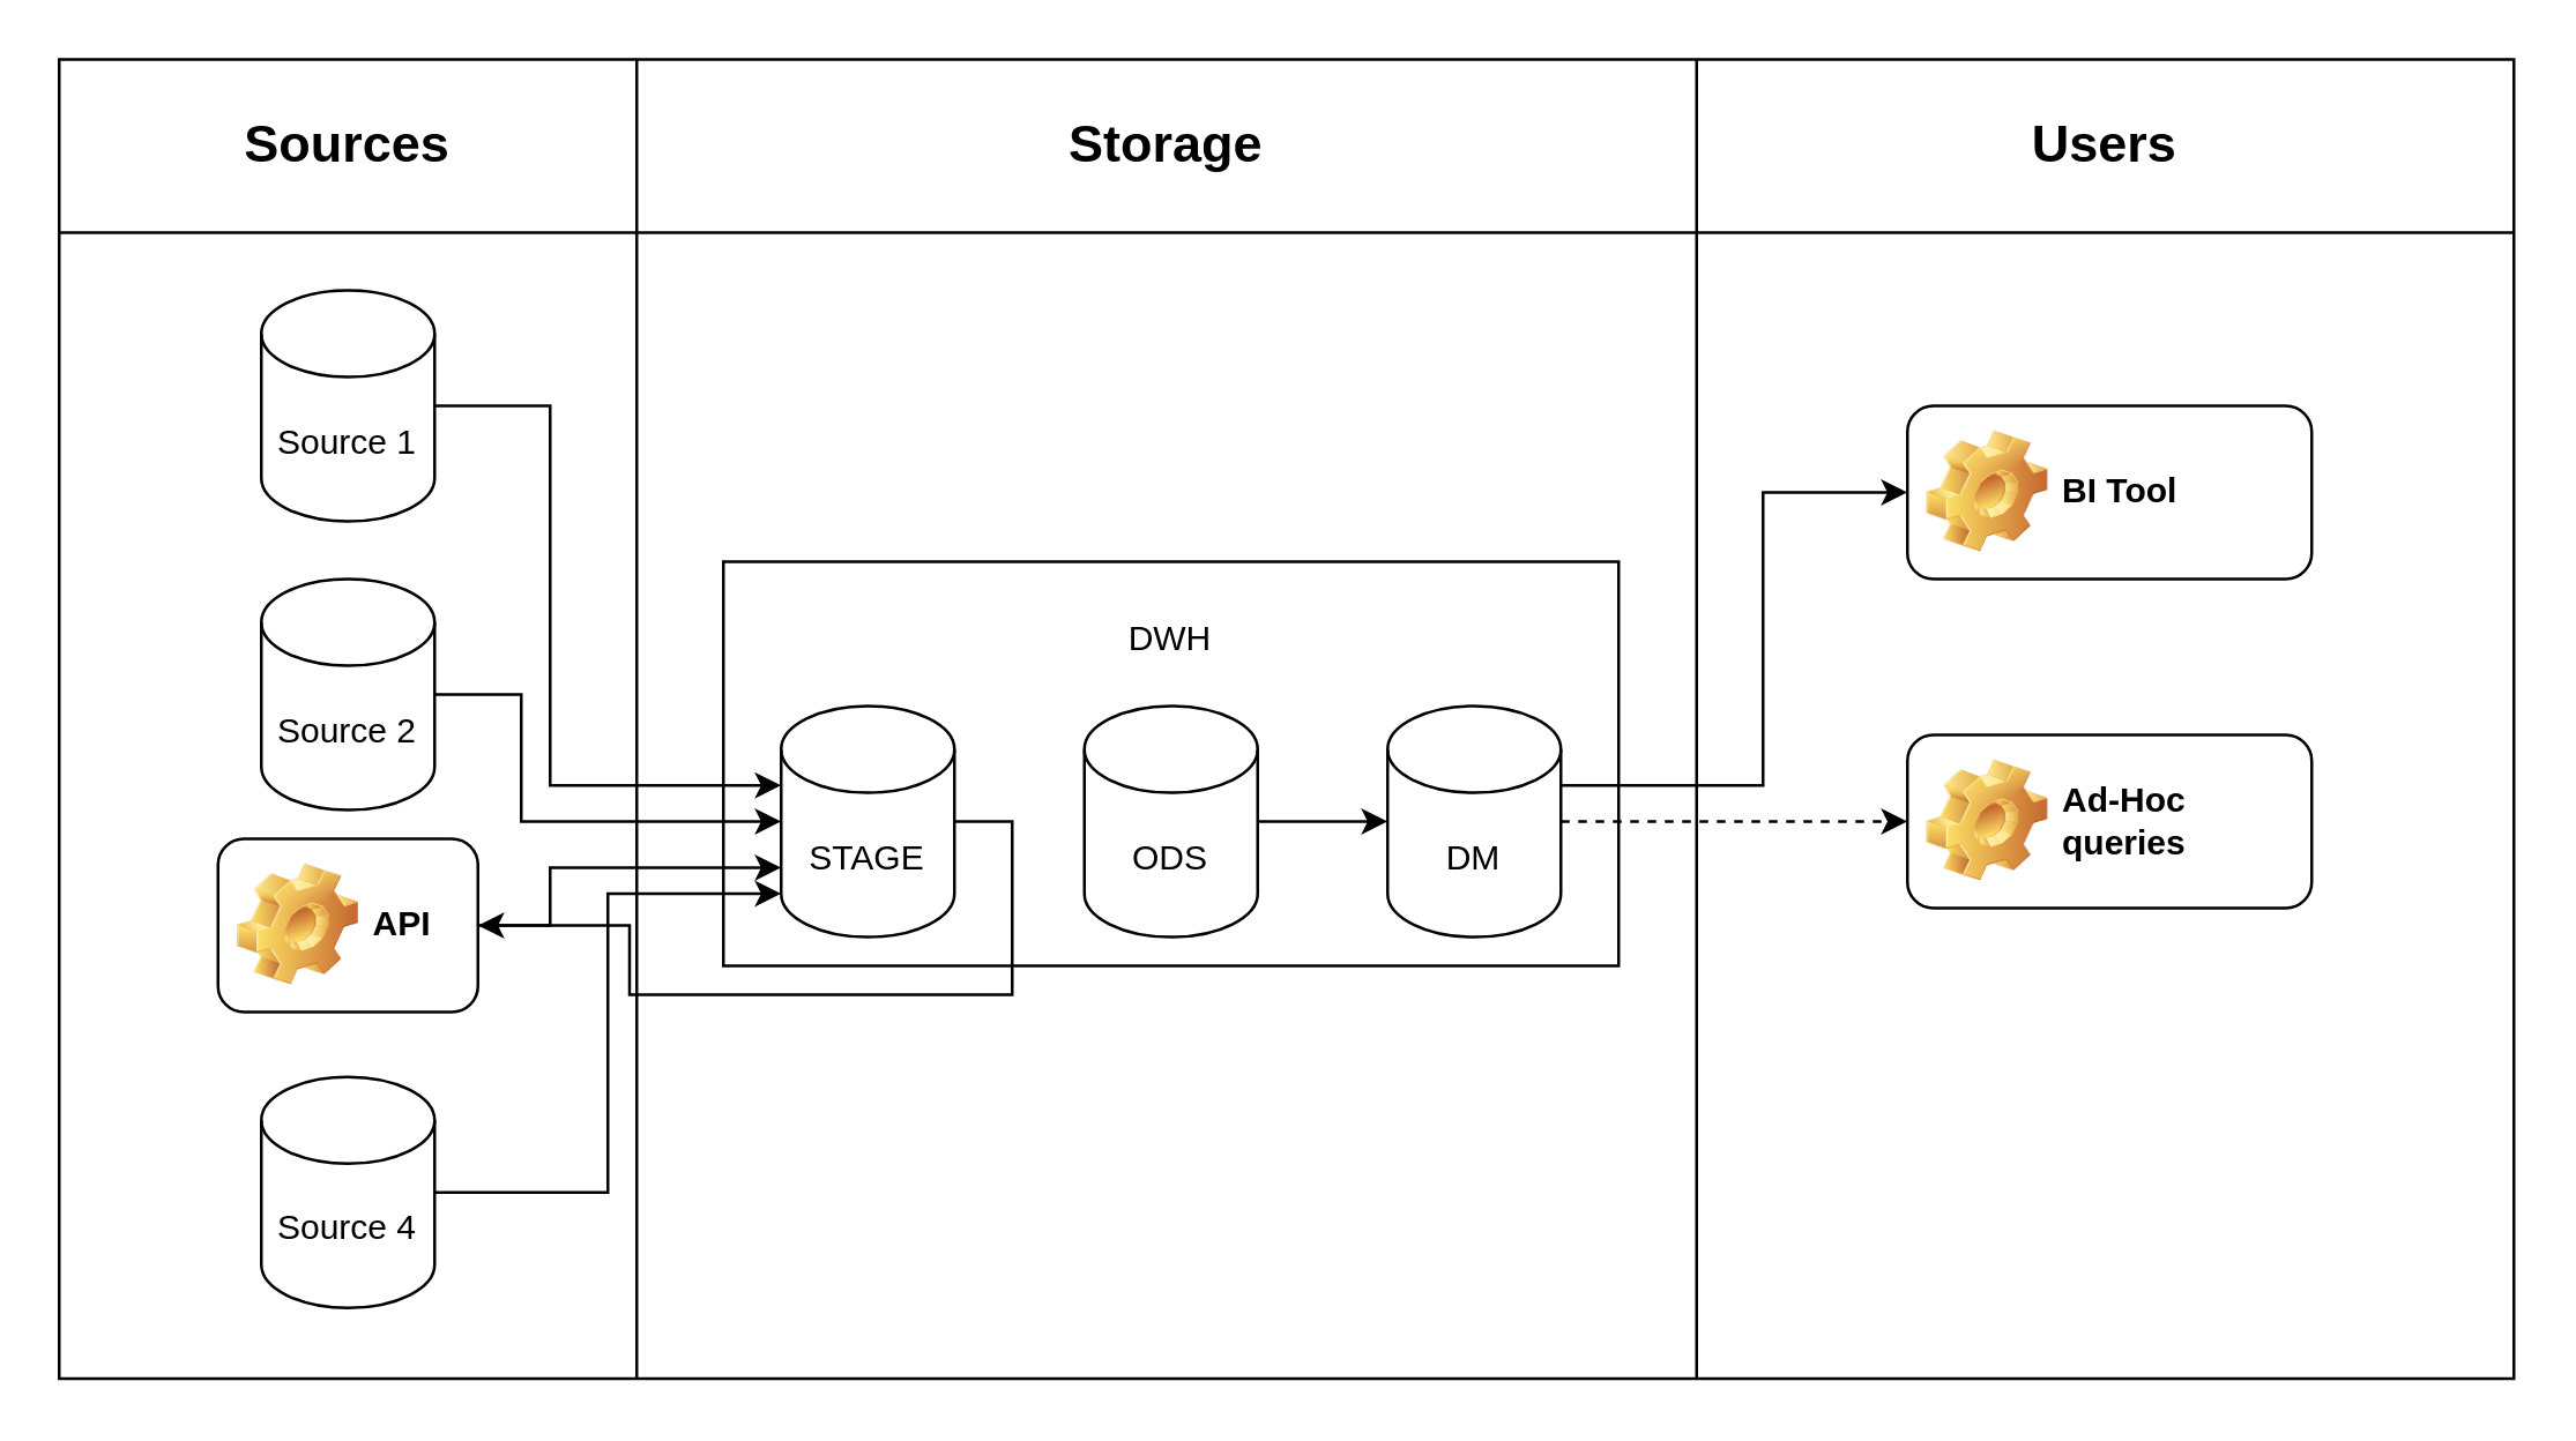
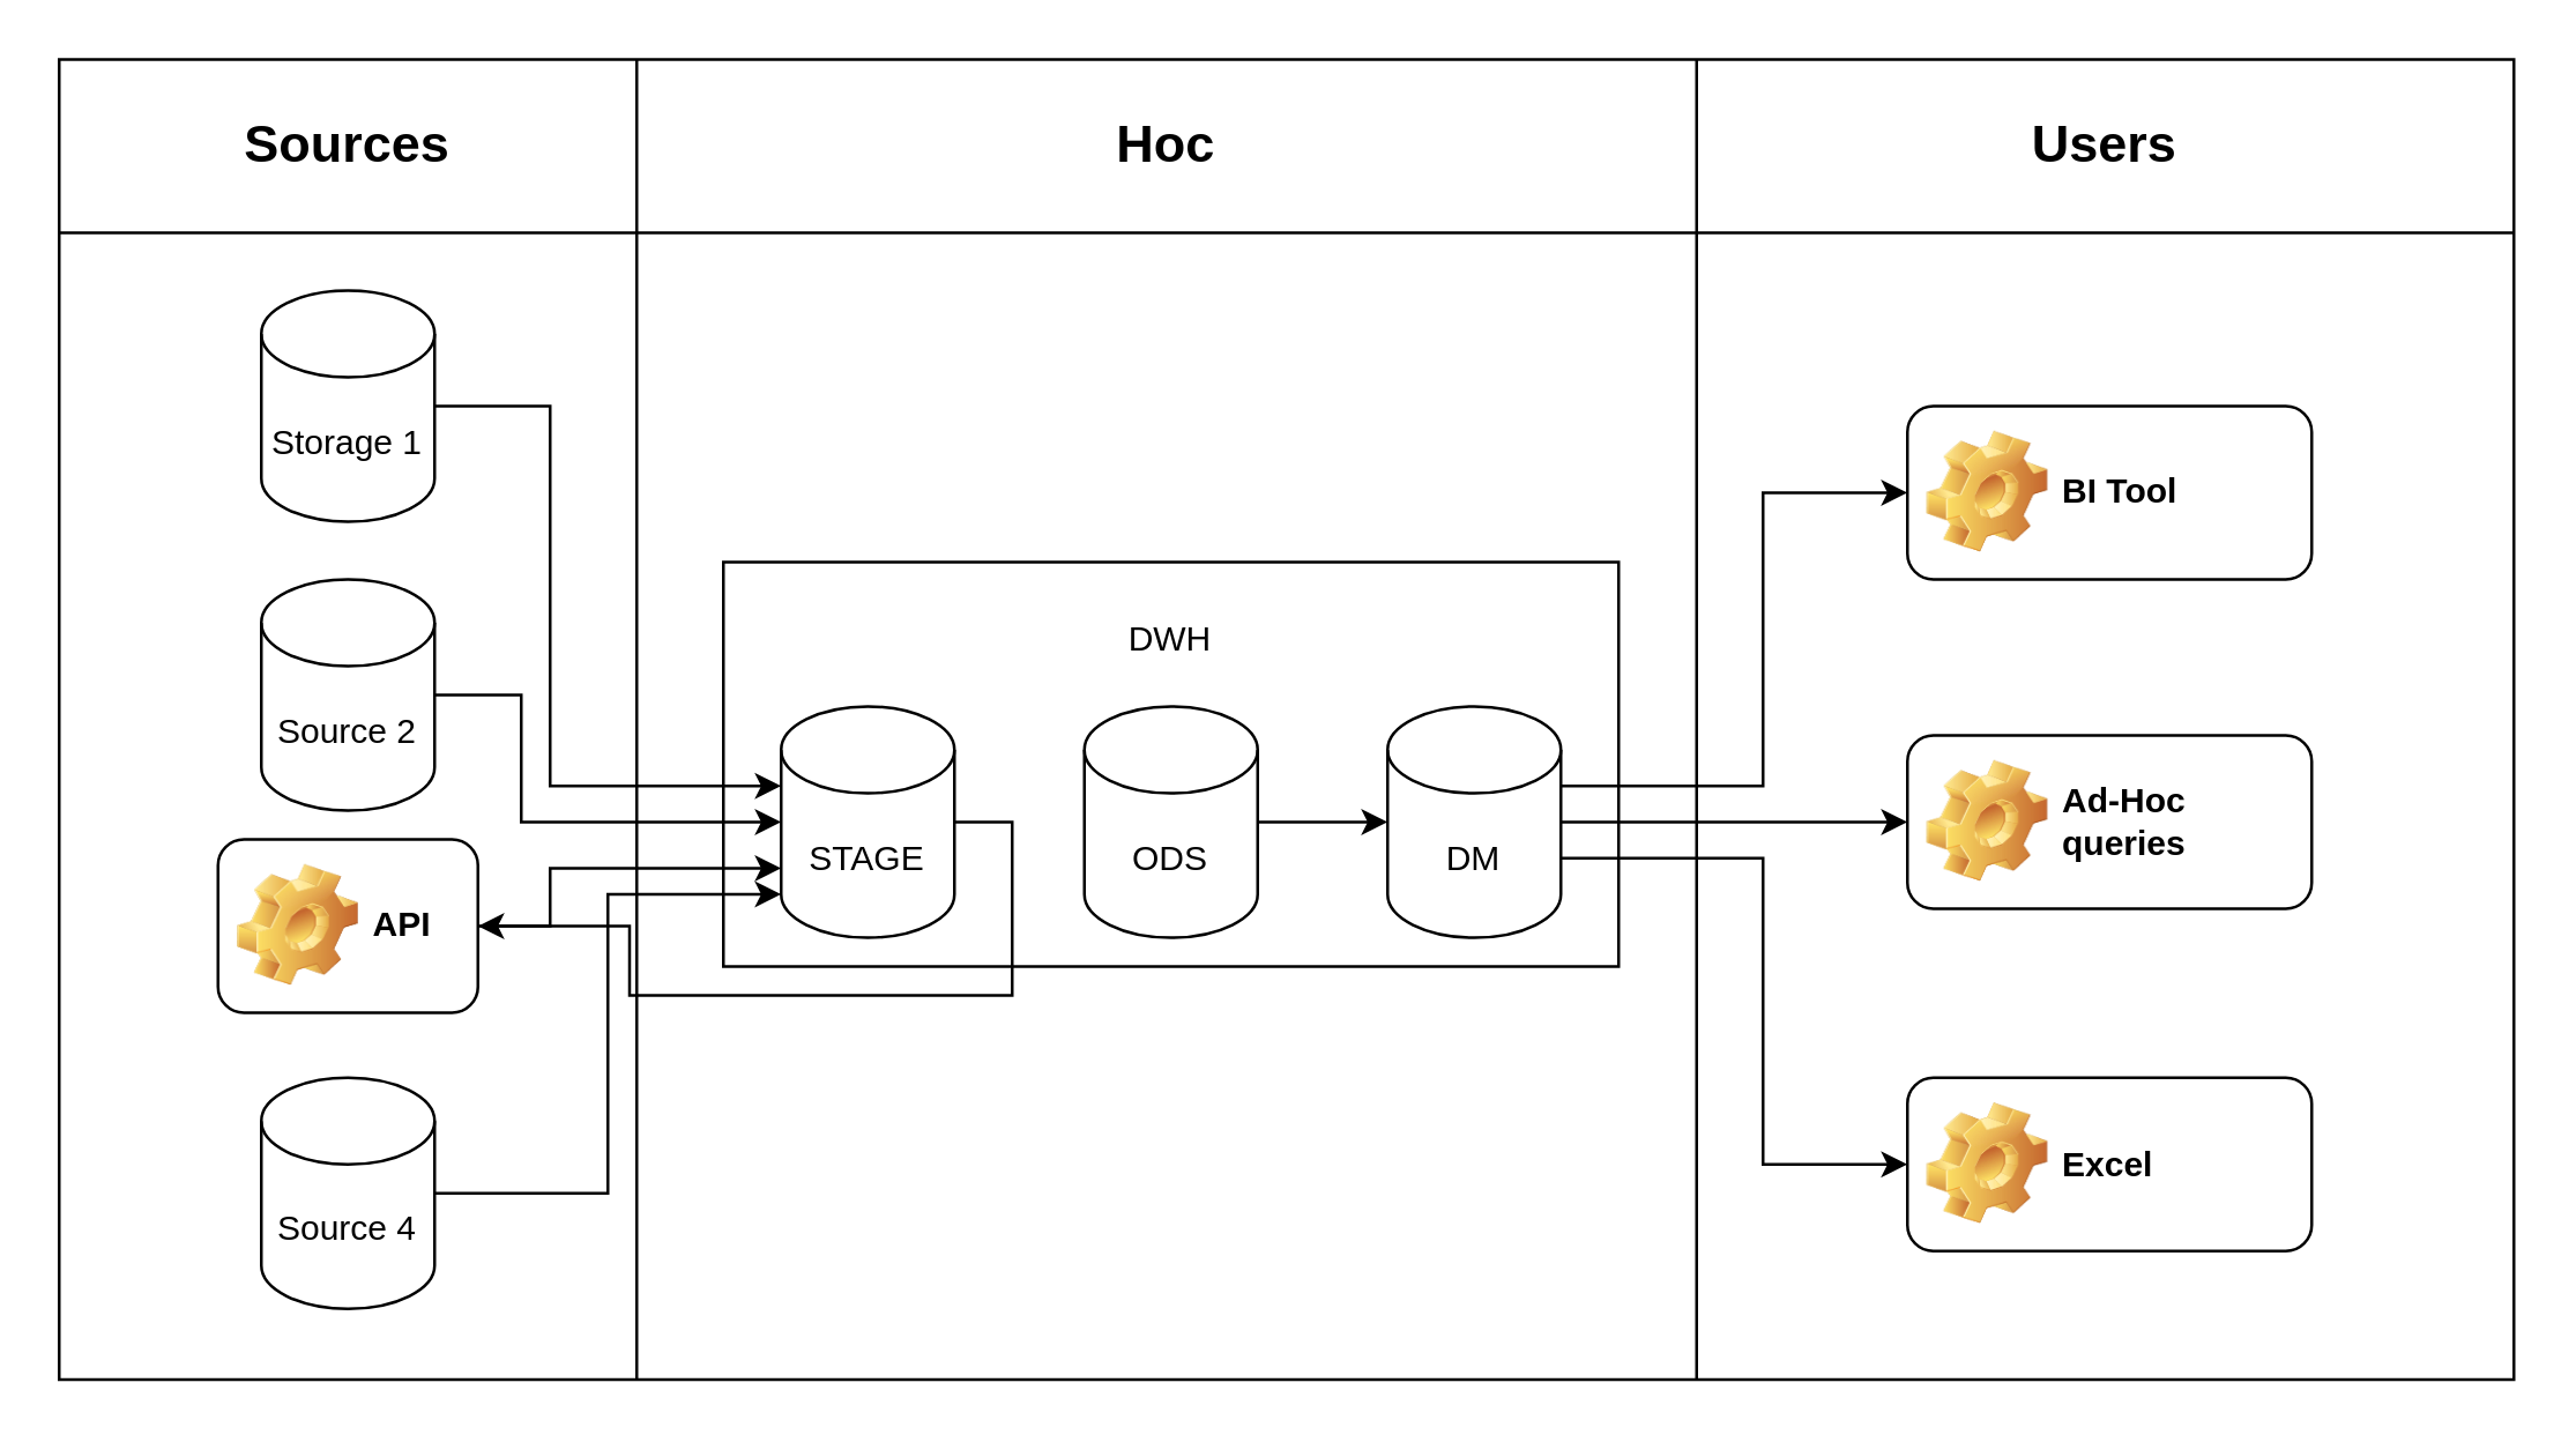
- <mxCell id="5" value="&lt;font style=&quot;font-size: 18px&quot;&gt;&lt;b&gt;Storage&lt;/b&gt;&lt;/font&gt;" style="shape=partialRectangle;html=1;whiteSpace=wrap;connectable=0;fillColor=none;top=0;left=0;bottom=0;right=0;overflow=hidden;pointerEvents=1;" vertex="1" parent="3"><mxGeometry x="200" width="367" height="60" as="geometry"><mxRectangle width="367" height="60" as="alternateBounds" /></mxGeometry></mxCell>
+ <mxCell id="5" value="&lt;font style=&quot;font-size: 18px&quot;&gt;&lt;b&gt;Hoc&lt;/b&gt;&lt;/font&gt;" style="shape=partialRectangle;html=1;whiteSpace=wrap;connectable=0;fillColor=none;top=0;left=0;bottom=0;right=0;overflow=hidden;pointerEvents=1;" vertex="1" parent="3"><mxGeometry x="200" width="367" height="60" as="geometry"><mxRectangle width="367" height="60" as="alternateBounds" /></mxGeometry></mxCell>
- <mxCell id="14" value="Source 1" style="shape=cylinder3;whiteSpace=wrap;html=1;boundedLbl=1;backgroundOutline=1;size=15;" vertex="1" parent="1"><mxGeometry x="90" y="100" width="60" height="80" as="geometry" /></mxCell>
+ <mxCell id="14" value="Storage 1" style="shape=cylinder3;whiteSpace=wrap;html=1;boundedLbl=1;backgroundOutline=1;size=15;" vertex="1" parent="1"><mxGeometry x="90" y="100" width="60" height="80" as="geometry" /></mxCell>
- <mxCell id="29" value="" style="edgeStyle=elbowEdgeStyle;elbow=horizontal;endArrow=classic;html=1;rounded=0;fontSize=18;exitX=1;exitY=0.5;exitDx=0;exitDy=0;entryX=0;entryY=0.5;entryDx=0;entryDy=0;exitPerimeter=0;dashed=1;" edge="1" parent="1" source="21" target="12"><mxGeometry width="50" height="50" relative="1" as="geometry"><mxPoint x="550" y="237.5" as="sourcePoint" /><mxPoint x="660" y="150" as="targetPoint" /><Array as="points"><mxPoint x="600" y="300" /></Array></mxGeometry></mxCell>
+ <mxCell id="29" value="" style="edgeStyle=elbowEdgeStyle;elbow=horizontal;endArrow=classic;html=1;rounded=0;fontSize=18;exitX=1;exitY=0.5;exitDx=0;exitDy=0;entryX=0;entryY=0.5;entryDx=0;entryDy=0;exitPerimeter=0;" edge="1" parent="1" source="21" target="12"><mxGeometry width="50" height="50" relative="1" as="geometry"><mxPoint x="550" y="237.5" as="sourcePoint" /><mxPoint x="660" y="150" as="targetPoint" /><Array as="points"><mxPoint x="600" y="300" /></Array></mxGeometry></mxCell>
+ <mxCell id="31" value="" style="edgeStyle=elbowEdgeStyle;elbow=horizontal;endArrow=classic;html=1;rounded=0;fontSize=18;exitX=1;exitY=0;exitDx=0;exitDy=52.5;exitPerimeter=0;" edge="1" parent="1" source="21" target="13"><mxGeometry width="50" height="50" relative="1" as="geometry"><mxPoint x="470" y="350" as="sourcePoint" /><mxPoint x="520" y="300" as="targetPoint" /><Array as="points"><mxPoint x="610" y="350" /></Array></mxGeometry></mxCell>
+ <mxCell id="13" value="Excel" style="label;whiteSpace=wrap;html=1;image=img/clipart/Gear_128x128.png" vertex="1" parent="1"><mxGeometry x="660" y="372.5" width="140" height="60" as="geometry" /></mxCell>
